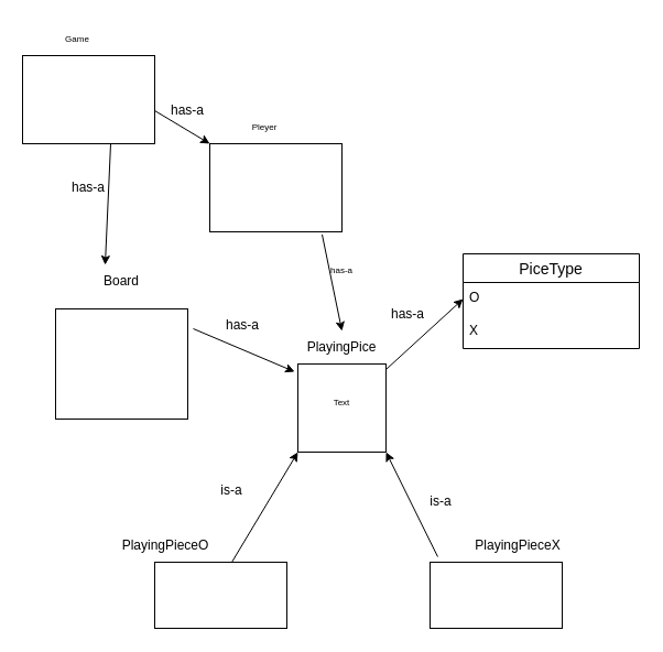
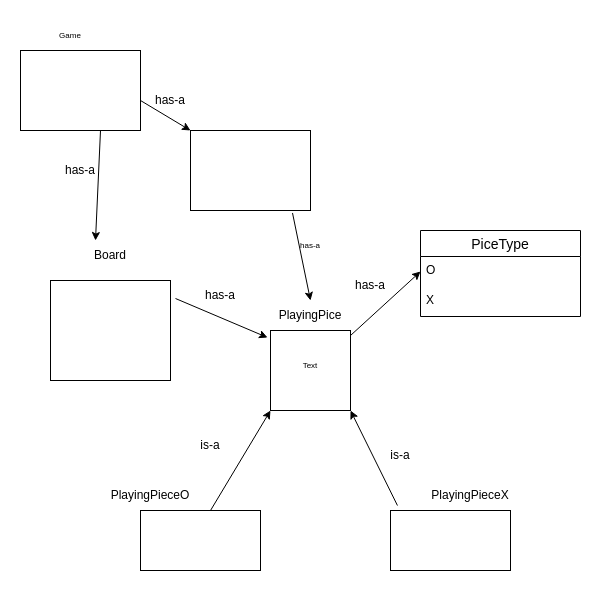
- <mxCell id="23" value="Pleyer" style="text;html=1;strokeColor=none;fillColor=none;align=center;verticalAlign=middle;whiteSpace=wrap;rounded=0;fontSize=8;" vertex="1" parent="1"><mxGeometry x="210" y="100" width="60" height="30" as="geometry" /></mxCell>
